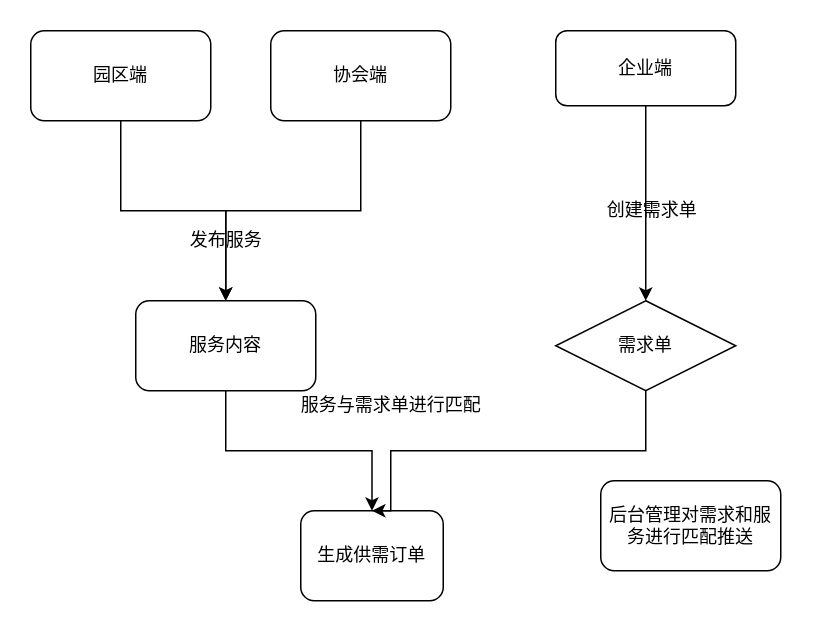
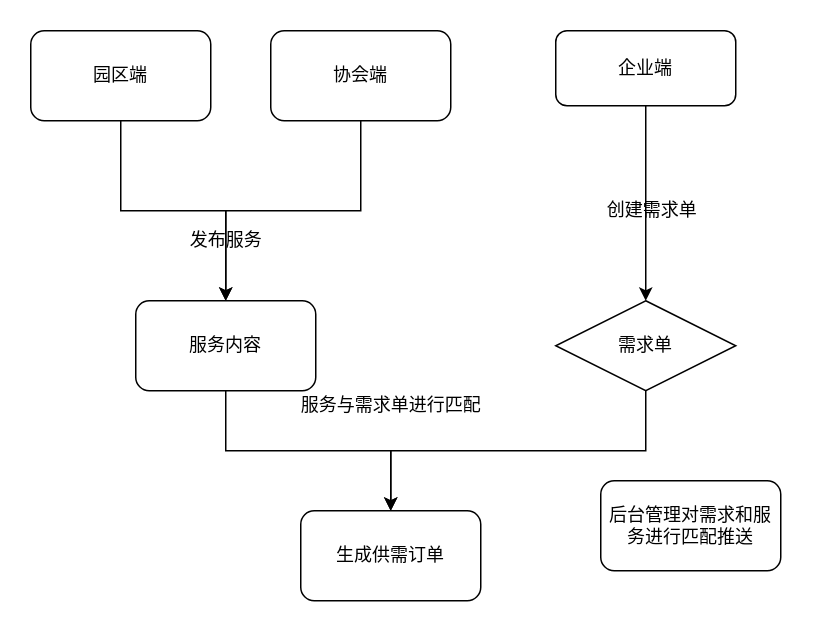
- <mxCell id="12" value="生成供需订单" style="rounded=1;whiteSpace=wrap;html=1;" vertex="1" parent="1"><mxGeometry x="200" y="340" width="95" height="60" as="geometry" /></mxCell>
+ <mxCell id="12" value="生成供需订单" style="rounded=1;whiteSpace=wrap;html=1;" vertex="1" parent="1"><mxGeometry x="200" y="340" width="120" height="60" as="geometry" /></mxCell>
